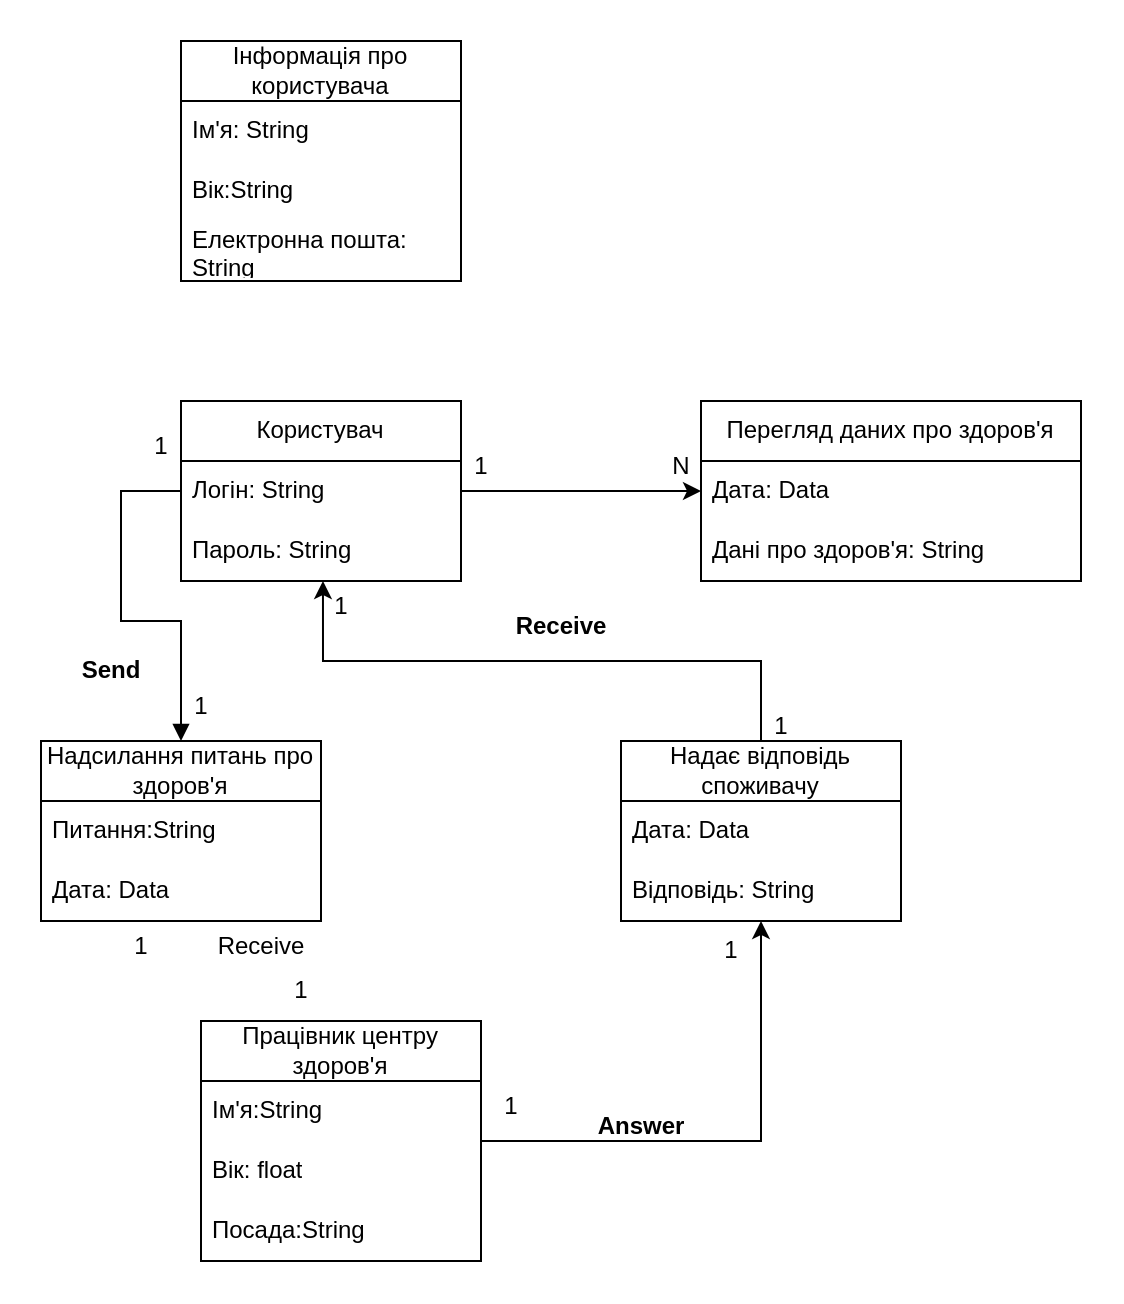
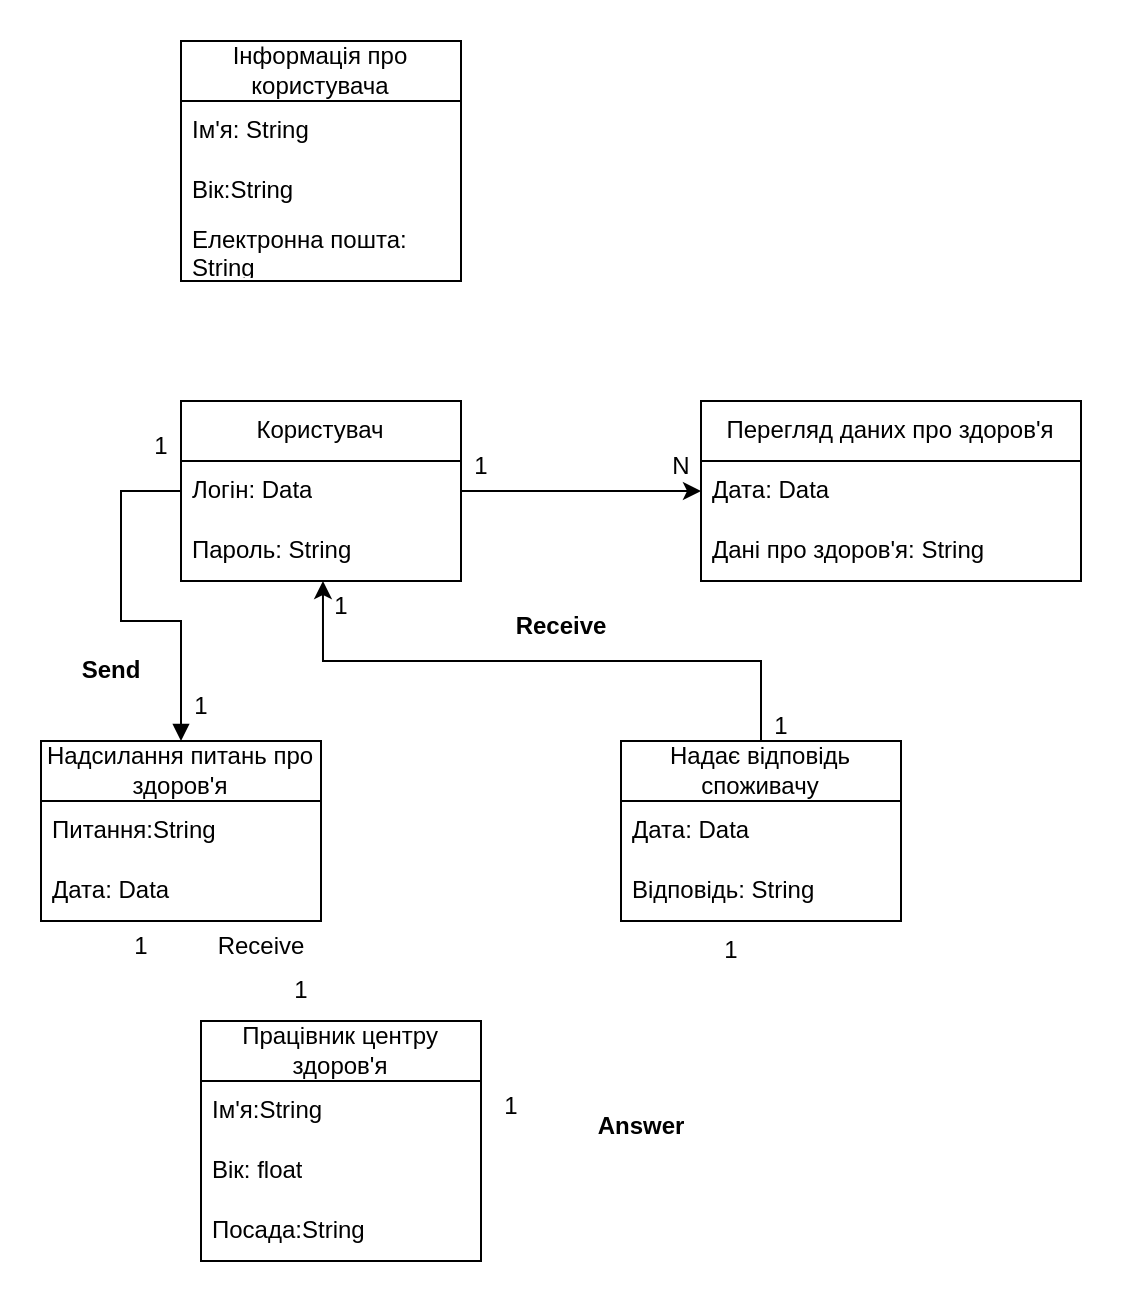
- <mxCell id="6" value="Логін: String" style="text;strokeColor=none;fillColor=none;align=left;verticalAlign=middle;spacingLeft=4;spacingRight=4;overflow=hidden;points=[[0,0.5],[1,0.5]];portConstraint=eastwest;rotatable=0;whiteSpace=wrap;html=1;" parent="5" vertex="1"><mxGeometry y="30" width="140" height="30" as="geometry" /></mxCell>
+ <mxCell id="6" value="Логін: Data" style="text;strokeColor=none;fillColor=none;align=left;verticalAlign=middle;spacingLeft=4;spacingRight=4;overflow=hidden;points=[[0,0.5],[1,0.5]];portConstraint=eastwest;rotatable=0;whiteSpace=wrap;html=1;" parent="5" vertex="1"><mxGeometry y="30" width="140" height="30" as="geometry" /></mxCell>
- <mxCell id="12" style="edgeStyle=orthogonalEdgeStyle;rounded=0;orthogonalLoop=1;jettySize=auto;html=1;exitX=1;exitY=0.5;exitDx=0;exitDy=0;entryX=0.5;entryY=1;entryDx=0;entryDy=0;" parent="1" source="13" target="20" edge="1"><mxGeometry relative="1" as="geometry" /></mxCell>
